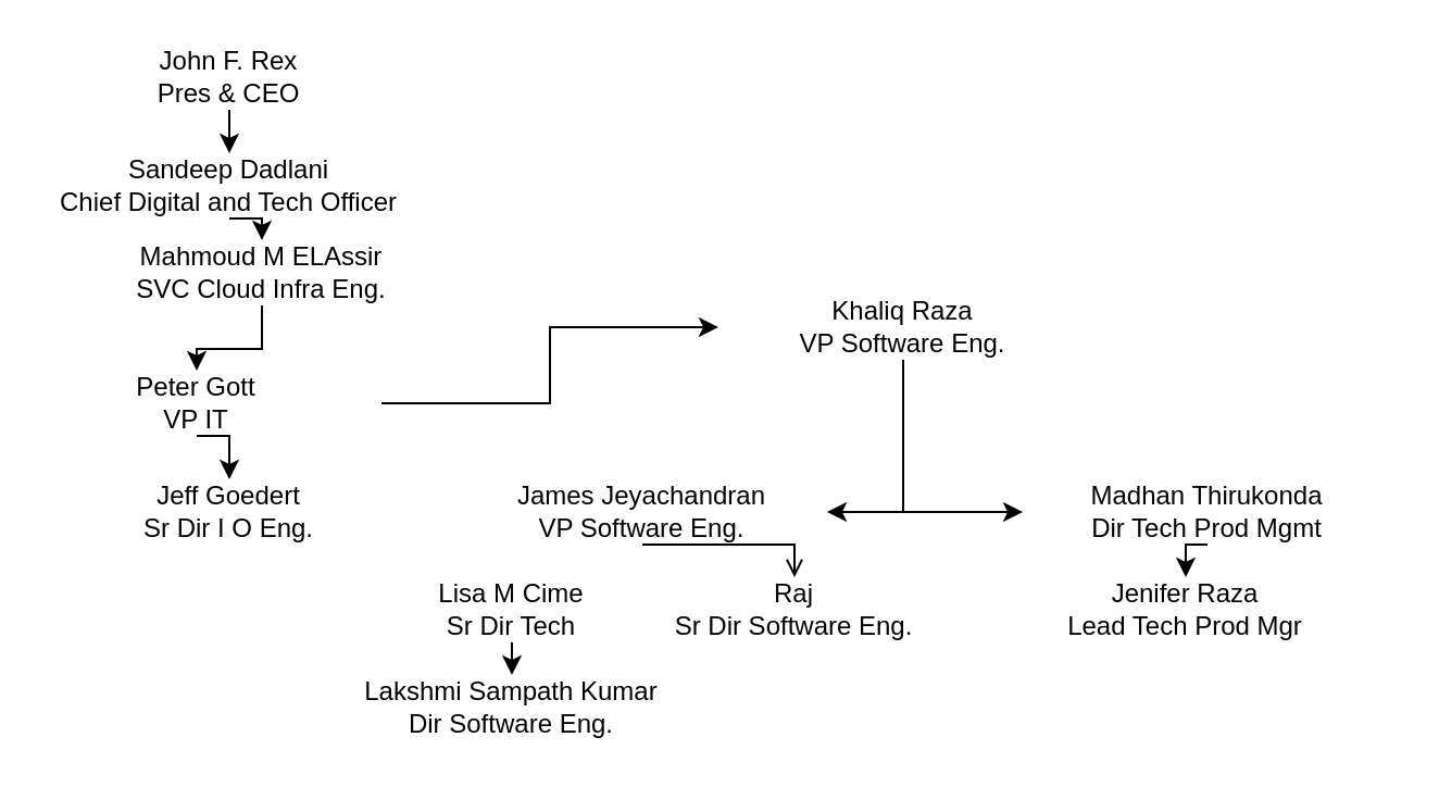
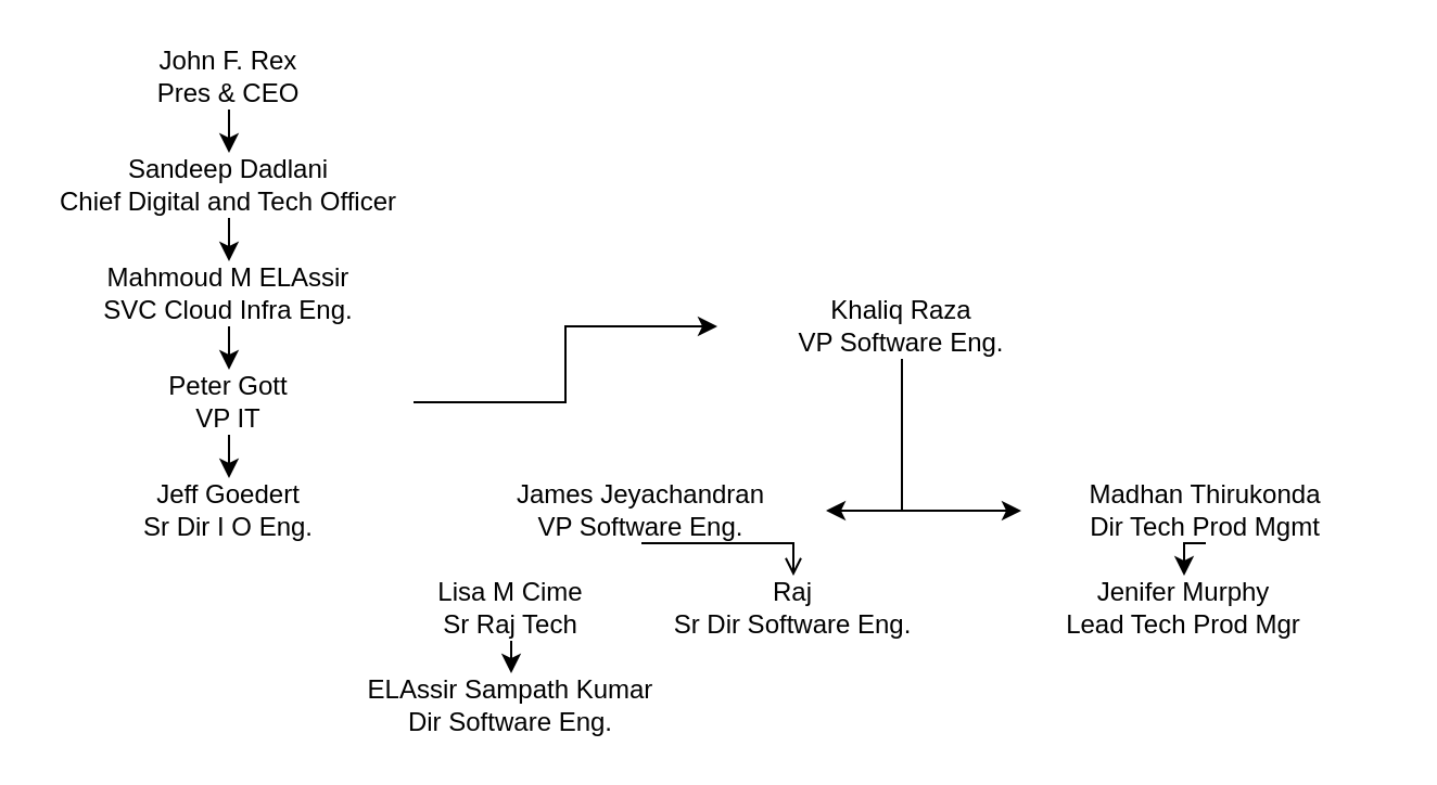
- <mxCell id="7" value="Mahmoud M ELAssir&lt;div&gt;SVC Cloud Infra Eng.&lt;/div&gt;" style="text;strokeColor=none;align=center;fillColor=none;html=1;verticalAlign=middle;whiteSpace=wrap;rounded=0;" vertex="1" parent="1"><mxGeometry x="35" y="110" width="170" height="30" as="geometry" /></mxCell>
+ <mxCell id="7" value="Mahmoud M ELAssir&lt;div&gt;SVC Cloud Infra Eng.&lt;/div&gt;" style="text;strokeColor=none;align=center;fillColor=none;html=1;verticalAlign=middle;whiteSpace=wrap;rounded=0;" vertex="1" parent="1"><mxGeometry x="20" y="120" width="170" height="30" as="geometry" /></mxCell>
- <mxCell id="10" value="Peter Gott&lt;div&gt;VP IT&lt;/div&gt;" style="text;strokeColor=none;align=center;fillColor=none;html=1;verticalAlign=middle;whiteSpace=wrap;rounded=0;" vertex="1" parent="1"><mxGeometry x="5" y="170" width="170" height="30" as="geometry" /></mxCell>
+ <mxCell id="10" value="Peter Gott&lt;div&gt;VP IT&lt;/div&gt;" style="text;strokeColor=none;align=center;fillColor=none;html=1;verticalAlign=middle;whiteSpace=wrap;rounded=0;" vertex="1" parent="1"><mxGeometry x="20" y="170" width="170" height="30" as="geometry" /></mxCell>
- <mxCell id="22" value="&lt;div&gt;Lisa M Cime&lt;/div&gt;&lt;div&gt;Sr Dir Tech&lt;/div&gt;" style="text;strokeColor=none;align=center;fillColor=none;html=1;verticalAlign=middle;whiteSpace=wrap;rounded=0;" vertex="1" parent="1"><mxGeometry x="150" y="265" width="170" height="30" as="geometry" /></mxCell>
+ <mxCell id="22" value="&lt;div&gt;Lisa M Cime&lt;/div&gt;&lt;div&gt;Sr Raj Tech&lt;/div&gt;" style="text;strokeColor=none;align=center;fillColor=none;html=1;verticalAlign=middle;whiteSpace=wrap;rounded=0;" vertex="1" parent="1"><mxGeometry x="150" y="265" width="170" height="30" as="geometry" /></mxCell>
- <mxCell id="20" value="&lt;div&gt;&lt;span style=&quot;background-color: initial;&quot;&gt;Jenifer Raza&lt;/span&gt;&lt;/div&gt;&lt;div&gt;&lt;span style=&quot;background-color: initial;&quot;&gt;Lead Tech Prod Mgr&lt;/span&gt;&lt;/div&gt;" style="text;strokeColor=none;align=center;fillColor=none;html=1;verticalAlign=middle;whiteSpace=wrap;rounded=0;" vertex="1" parent="1"><mxGeometry x="460" y="265" width="170" height="30" as="geometry" /></mxCell>
+ <mxCell id="20" value="&lt;div&gt;&lt;span style=&quot;background-color: initial;&quot;&gt;Jenifer Murphy&lt;/span&gt;&lt;/div&gt;&lt;div&gt;&lt;span style=&quot;background-color: initial;&quot;&gt;Lead Tech Prod Mgr&lt;/span&gt;&lt;/div&gt;" style="text;strokeColor=none;align=center;fillColor=none;html=1;verticalAlign=middle;whiteSpace=wrap;rounded=0;" vertex="1" parent="1"><mxGeometry x="460" y="265" width="170" height="30" as="geometry" /></mxCell>
- <mxCell id="23" value="&lt;div&gt;Lakshmi Sampath Kumar&lt;/div&gt;&lt;div&gt;Dir Software Eng.&lt;/div&gt;" style="text;strokeColor=none;align=center;fillColor=none;html=1;verticalAlign=middle;whiteSpace=wrap;rounded=0;" vertex="1" parent="1"><mxGeometry x="150" y="310" width="170" height="30" as="geometry" /></mxCell>
+ <mxCell id="23" value="&lt;div&gt;ELAssir Sampath Kumar&lt;/div&gt;&lt;div&gt;Dir Software Eng.&lt;/div&gt;" style="text;strokeColor=none;align=center;fillColor=none;html=1;verticalAlign=middle;whiteSpace=wrap;rounded=0;" vertex="1" parent="1"><mxGeometry x="150" y="310" width="170" height="30" as="geometry" /></mxCell>
